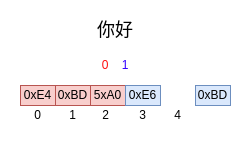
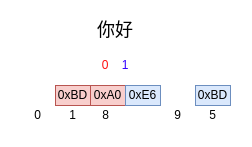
- <mxCell id="5" value="0xE4" style="rounded=0;whiteSpace=wrap;html=1;fillColor=#f8cecc;strokeColor=#b85450;" vertex="1" parent="1"><mxGeometry x="20" y="85" width="35" height="20" as="geometry" /></mxCell>
- <mxCell id="7" value="5xA0" style="rounded=0;whiteSpace=wrap;html=1;fillColor=#f8cecc;strokeColor=#b85450;" vertex="1" parent="1"><mxGeometry x="90" y="85" width="35" height="20" as="geometry" /></mxCell>
+ <mxCell id="7" value="0xA0" style="rounded=0;whiteSpace=wrap;html=1;fillColor=#f8cecc;strokeColor=#b85450;" vertex="1" parent="1"><mxGeometry x="90" y="85" width="35" height="20" as="geometry" /></mxCell>
- <mxCell id="12" value="2" style="rounded=0;whiteSpace=wrap;html=1;strokeColor=none;fillColor=none;" vertex="1" parent="1"><mxGeometry x="87.5" y="105" width="35" height="20" as="geometry" /></mxCell>
+ <mxCell id="12" value="8" style="rounded=0;whiteSpace=wrap;html=1;strokeColor=none;fillColor=none;" vertex="1" parent="1"><mxGeometry x="87.5" y="105" width="35" height="20" as="geometry" /></mxCell>
- <mxCell id="13" value="3" style="rounded=0;whiteSpace=wrap;html=1;strokeColor=none;fillColor=none;" vertex="1" parent="1"><mxGeometry x="125" y="105" width="35" height="20" as="geometry" /></mxCell>
- <mxCell id="14" value="4" style="rounded=0;whiteSpace=wrap;html=1;strokeColor=none;fillColor=none;" vertex="1" parent="1"><mxGeometry x="160" y="105" width="35" height="20" as="geometry" /></mxCell>
+ <mxCell id="14" value="9" style="rounded=0;whiteSpace=wrap;html=1;strokeColor=none;fillColor=none;" vertex="1" parent="1"><mxGeometry x="160" y="105" width="35" height="20" as="geometry" /></mxCell>
+ <mxCell id="15" value="5" style="rounded=0;whiteSpace=wrap;html=1;strokeColor=none;fillColor=none;" vertex="1" parent="1"><mxGeometry x="195" y="105" width="35" height="20" as="geometry" /></mxCell>
